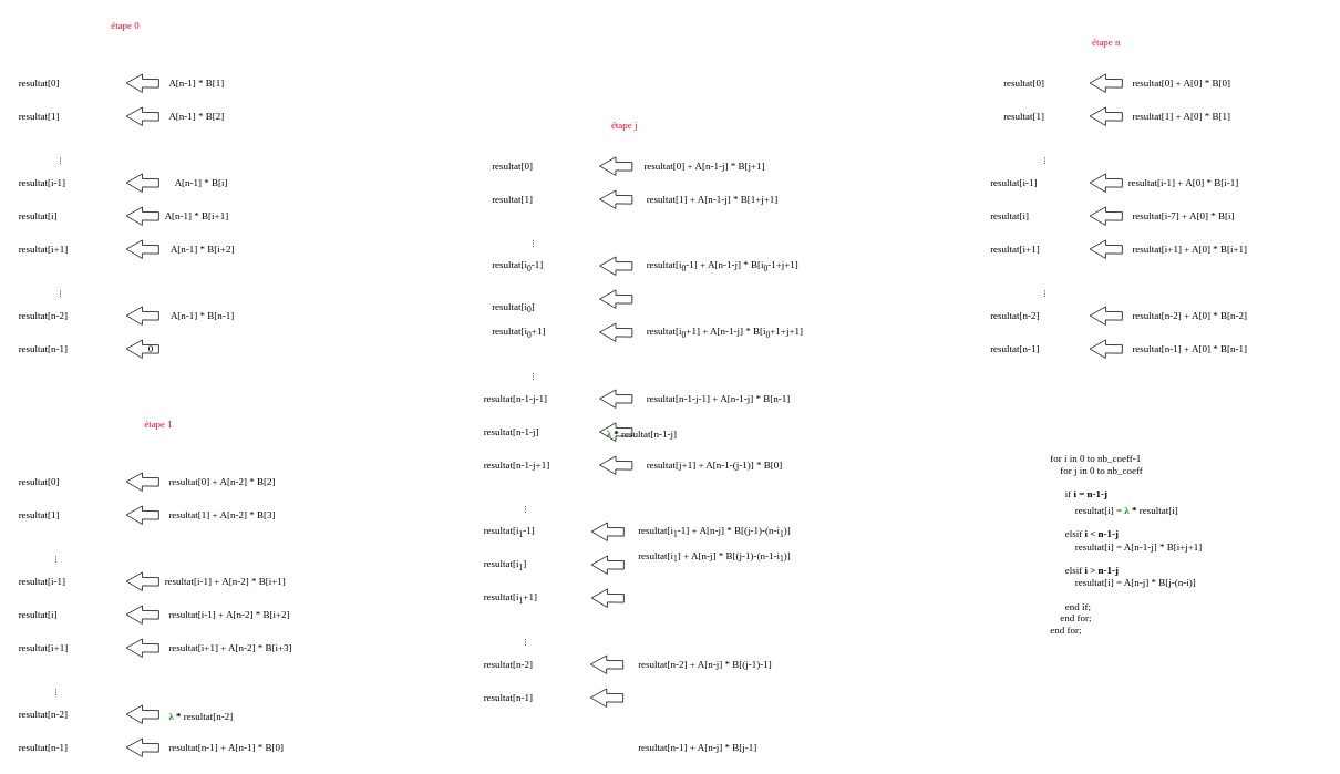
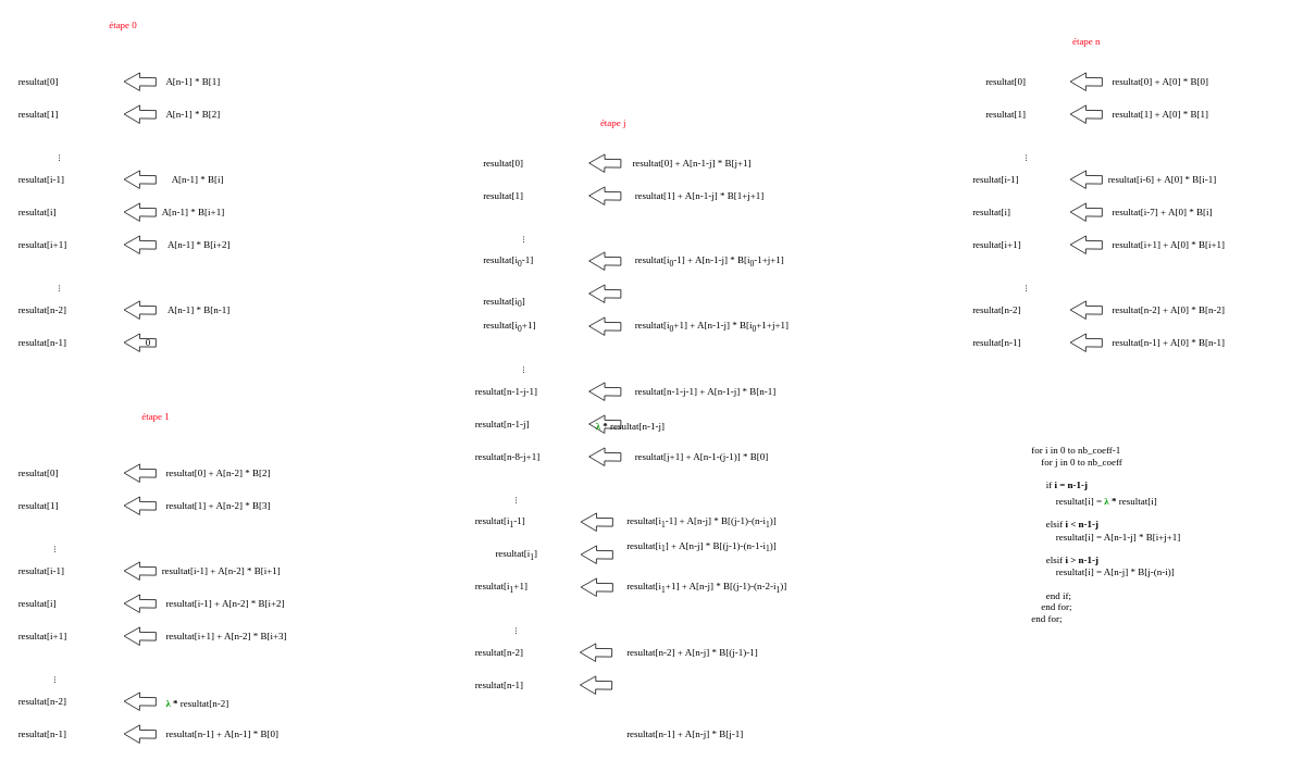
- <mxCell id="110" value="&lt;font face=&quot;Lucida Console&quot;&gt;resultat[i-1] + A[0] * B[i-1]&lt;br&gt;&lt;/font&gt;" style="text;html=1;align=left;verticalAlign=middle;resizable=0;points=[];autosize=1;" parent="1" vertex="1"><mxGeometry x="1356" y="210" width="230" height="20" as="geometry" /></mxCell>
+ <mxCell id="110" value="&lt;font face=&quot;Lucida Console&quot;&gt;resultat[i-6] + A[0] * B[i-1]&lt;br&gt;&lt;/font&gt;" style="text;html=1;align=left;verticalAlign=middle;resizable=0;points=[];autosize=1;" parent="1" vertex="1"><mxGeometry x="1356" y="210" width="230" height="20" as="geometry" /></mxCell>
- <mxCell id="73" value="&lt;font face=&quot;Lucida Console&quot;&gt;resultat[n-1-j+1]&lt;/font&gt;" style="text;html=1;align=left;verticalAlign=middle;resizable=0;points=[];autosize=1;" parent="1" vertex="1"><mxGeometry x="580" y="550" width="140" height="20" as="geometry" /></mxCell>
+ <mxCell id="73" value="&lt;font face=&quot;Lucida Console&quot;&gt;resultat[n-8-j+1]&lt;/font&gt;" style="text;html=1;align=left;verticalAlign=middle;resizable=0;points=[];autosize=1;" parent="1" vertex="1"><mxGeometry x="580" y="550" width="140" height="20" as="geometry" /></mxCell>
- <mxCell id="83" value="&lt;font face=&quot;Lucida Console&quot;&gt;resultat[i&lt;sub&gt;1&lt;/sub&gt;]&lt;/font&gt;" style="text;html=1;align=left;verticalAlign=middle;resizable=0;points=[];autosize=1;" parent="1" vertex="1"><mxGeometry x="580" y="670" width="100" height="20" as="geometry" /></mxCell>
+ <mxCell id="83" value="&lt;font face=&quot;Lucida Console&quot;&gt;resultat[i&lt;sub&gt;1&lt;/sub&gt;]&lt;/font&gt;" style="text;html=1;align=left;verticalAlign=middle;resizable=0;points=[];autosize=1;" parent="1" vertex="1"><mxGeometry x="605" y="670" width="100" height="20" as="geometry" /></mxCell>
+ <mxCell id="89" value="&lt;font face=&quot;Lucida Console&quot;&gt;resultat[i&lt;sub&gt;1&lt;/sub&gt;+1] + A[n-j] * B[&lt;/font&gt;&lt;font face=&quot;Lucida Console&quot;&gt;&lt;font face=&quot;Lucida Console&quot;&gt;(j-1)-(n-2-i&lt;sub&gt;1&lt;/sub&gt;)&lt;/font&gt;]&lt;br&gt;&lt;/font&gt;" style="text;html=1;align=left;verticalAlign=middle;resizable=0;points=[];autosize=1;" parent="1" vertex="1"><mxGeometry x="766" y="710" width="320" height="20" as="geometry" /></mxCell>
